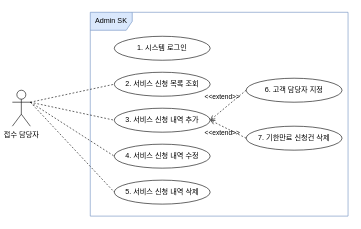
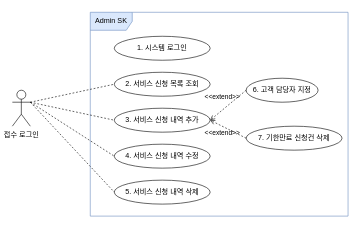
- <mxCell id="13" value="6. 고객 담당자 지정" style="ellipse;whiteSpace=wrap;html=1;" vertex="1" parent="1"><mxGeometry x="410" y="130" width="160" height="40" as="geometry" /></mxCell>
+ <mxCell id="13" value="6. 고객 담당자 지정" style="ellipse;whiteSpace=wrap;html=1;" vertex="1" parent="1"><mxGeometry x="410" y="130" width="120" height="40" as="geometry" /></mxCell>
- <mxCell id="2" value="접수 담당자" style="shape=umlActor;verticalLabelPosition=bottom;verticalAlign=top;html=1;" vertex="1" parent="1"><mxGeometry x="20" y="150" width="30" height="60" as="geometry" /></mxCell>
+ <mxCell id="2" value="접수 로그인" style="shape=umlActor;verticalLabelPosition=bottom;verticalAlign=top;html=1;" vertex="1" parent="1"><mxGeometry x="20" y="150" width="30" height="60" as="geometry" /></mxCell>
